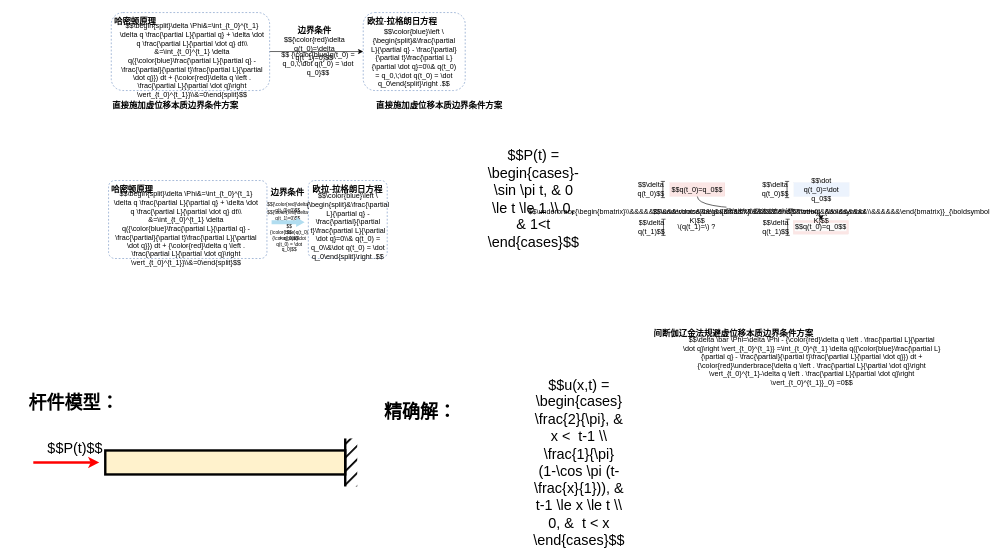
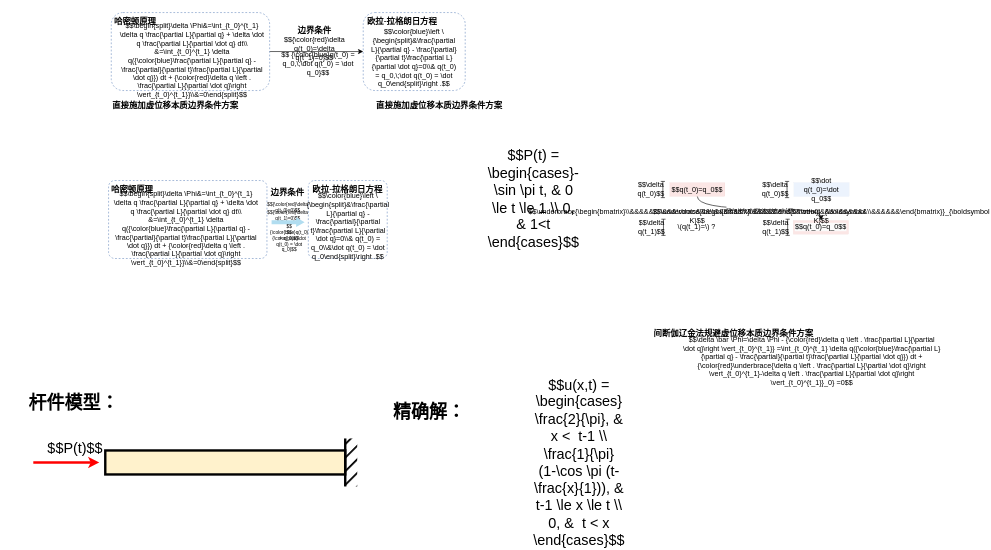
- <mxCell id="55" value="精确解：" style="text;html=1;align=center;verticalAlign=middle;whiteSpace=wrap;rounded=0;fontFamily=楷体_GB2312;fontSize=30;fontStyle=1" parent="1" vertex="1"><mxGeometry x="625" y="670" width="150" height="30" as="geometry" /></mxCell>
+ <mxCell id="55" value="精确解：" style="text;html=1;align=center;verticalAlign=middle;whiteSpace=wrap;rounded=0;fontFamily=楷体_GB2312;fontSize=30;fontStyle=1" parent="1" vertex="1"><mxGeometry x="640" y="670" width="150" height="30" as="geometry" /></mxCell>
